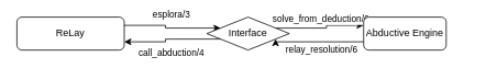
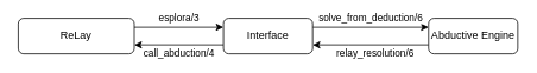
- <mxCell id="6" value="Interface" style="rhombus;whiteSpace=wrap;html=1;" parent="1" vertex="1"><mxGeometry x="250" y="20" width="100" height="40" as="geometry" /></mxCell>
+ <mxCell id="6" value="Interface" style="rounded=1;whiteSpace=wrap;html=1;" parent="1" vertex="1"><mxGeometry x="250" y="20" width="100" height="40" as="geometry" /></mxCell>
- <mxCell id="8" value="Abductive Engine" style="rounded=1;whiteSpace=wrap;html=1;" parent="1" vertex="1"><mxGeometry x="440" y="20" width="100" height="40" as="geometry" /></mxCell>
+ <mxCell id="8" value="Abductive Engine" style="rounded=1;whiteSpace=wrap;html=1;" parent="1" vertex="1"><mxGeometry x="480" y="20" width="100" height="40" as="geometry" /></mxCell>
